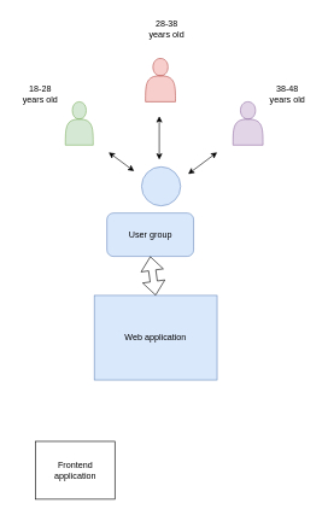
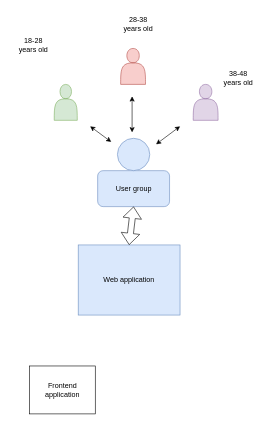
- <mxCell id="12" value="18-28&lt;div&gt;years old&lt;/div&gt;" style="text;html=1;align=center;verticalAlign=middle;resizable=0;points=[];autosize=1;strokeColor=none;fillColor=none;" vertex="1" parent="1"><mxGeometry x="20" y="110" width="70" height="40" as="geometry" /></mxCell>
+ <mxCell id="12" value="18-28&lt;div&gt;years old&lt;/div&gt;" style="text;html=1;align=center;verticalAlign=middle;resizable=0;points=[];autosize=1;strokeColor=none;fillColor=none;" vertex="1" parent="1"><mxGeometry x="20" y="55" width="70" height="40" as="geometry" /></mxCell>
- <mxCell id="2" value="User group" style="rounded=1;whiteSpace=wrap;html=1;fillColor=#dae8fc;strokeColor=#6c8ebf;" vertex="1" parent="1"><mxGeometry x="147.5" y="294" width="120" height="60" as="geometry" /></mxCell>
+ <mxCell id="2" value="User group" style="rounded=1;whiteSpace=wrap;html=1;fillColor=#dae8fc;strokeColor=#6c8ebf;" vertex="1" parent="1"><mxGeometry x="162.5" y="284" width="120" height="60" as="geometry" /></mxCell>
